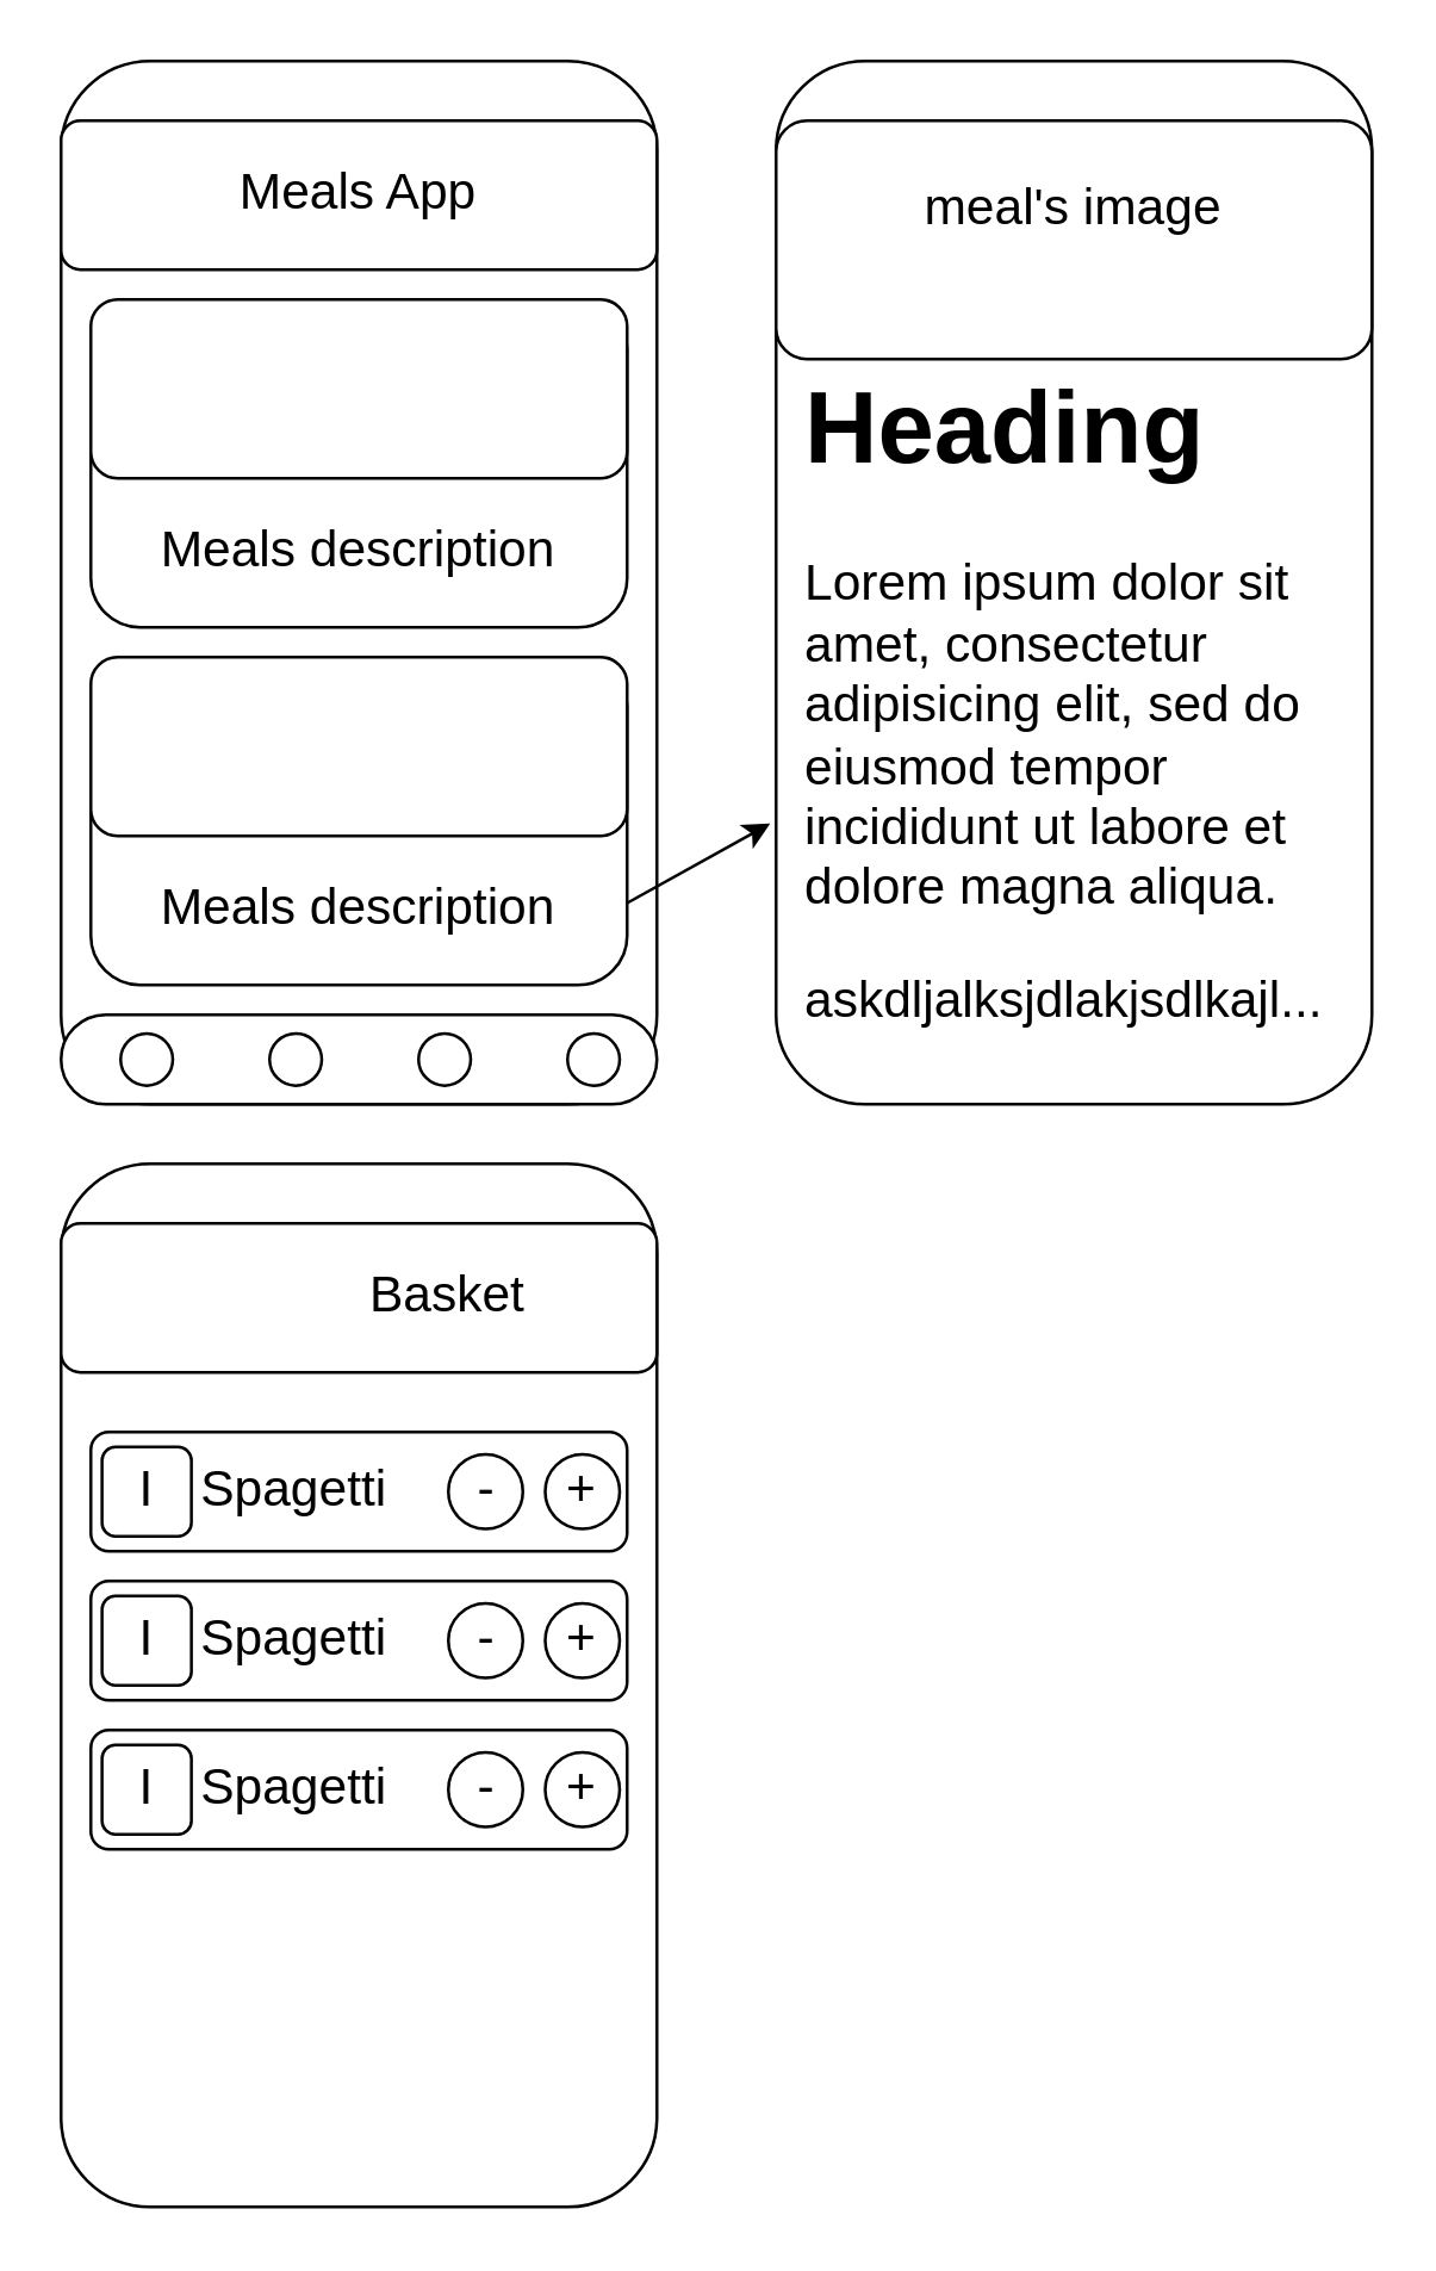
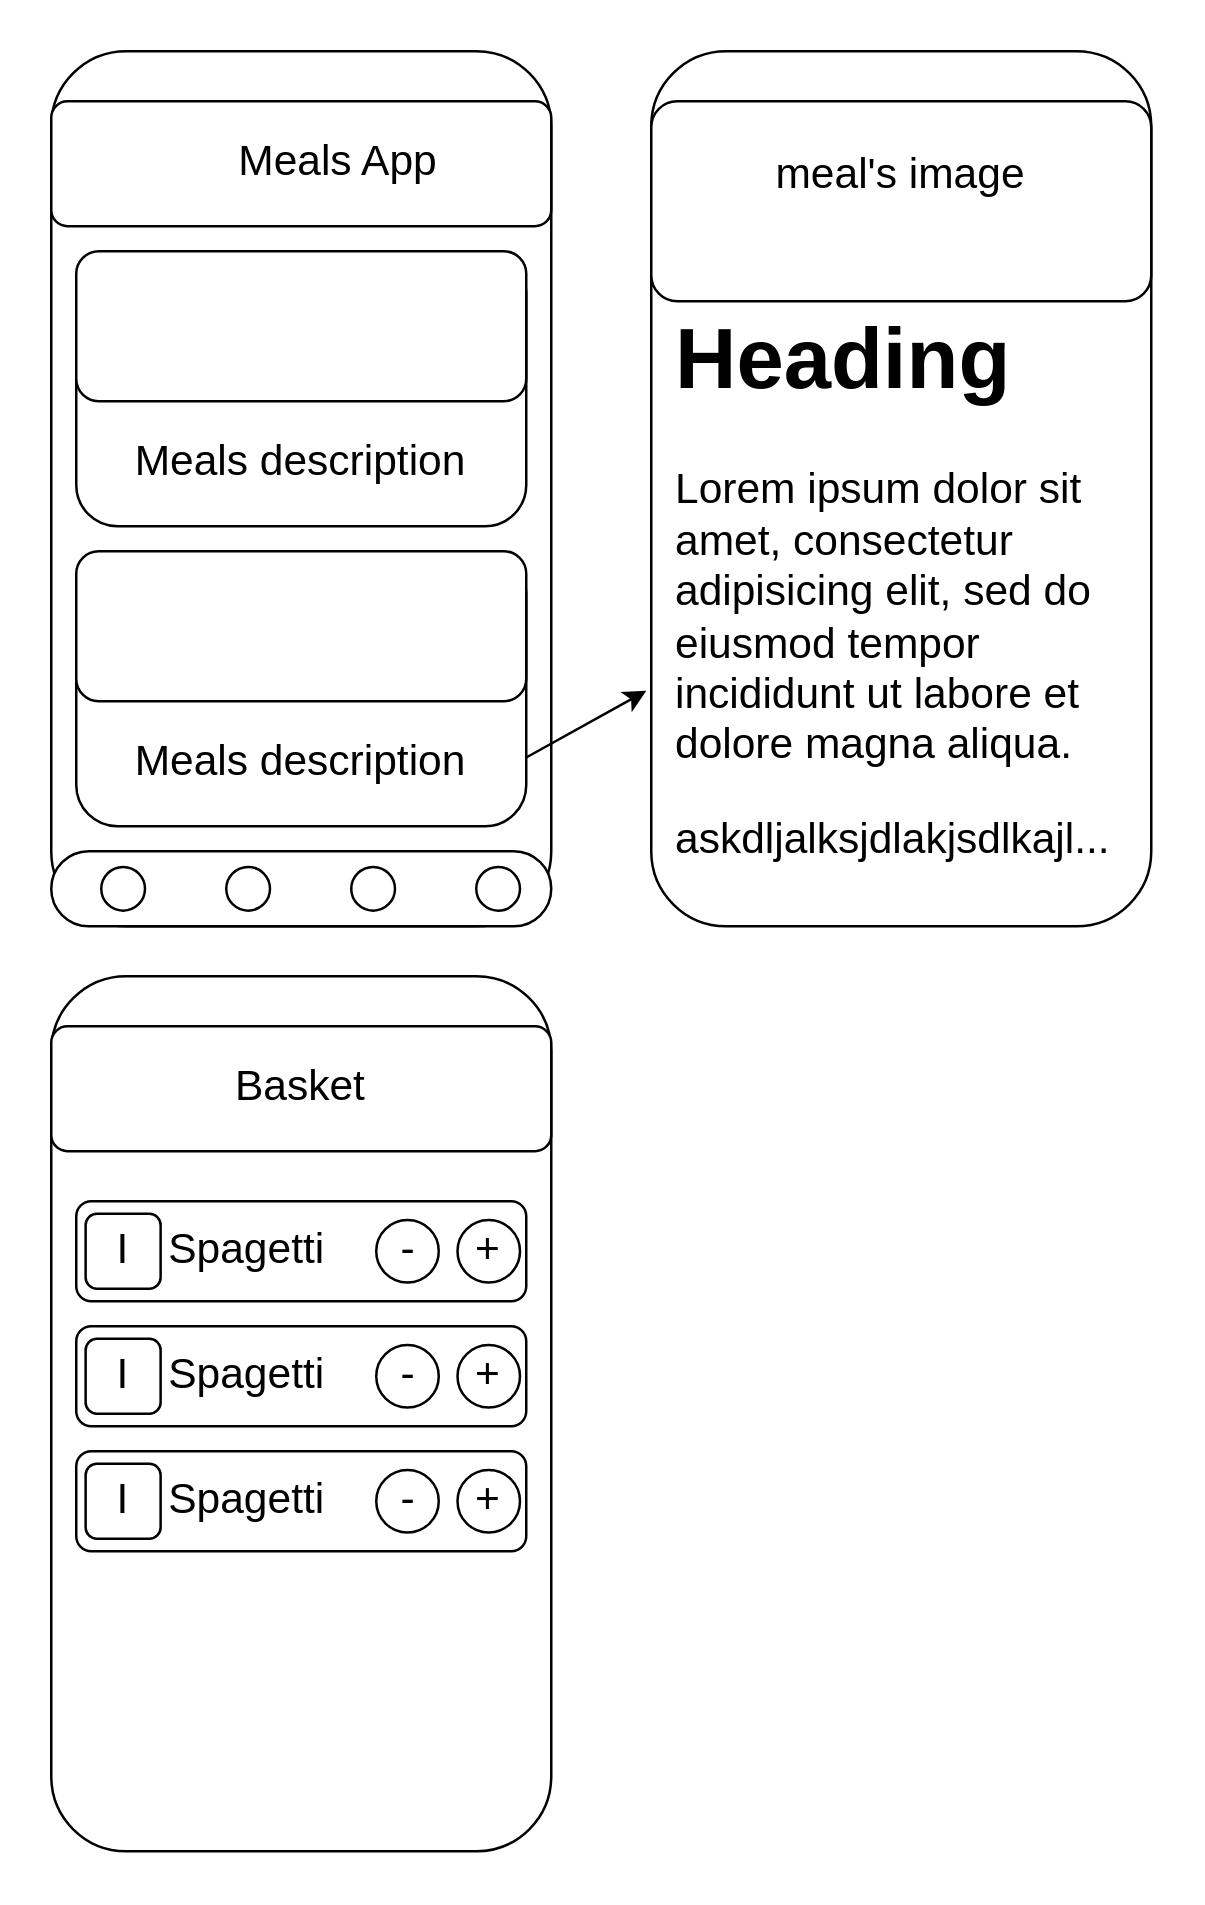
- <mxCell id="4" value="&lt;font style=&quot;font-size: 17px;&quot;&gt;Meals App&lt;/font&gt;" style="text;html=1;strokeColor=none;fillColor=none;align=center;verticalAlign=middle;whiteSpace=wrap;rounded=0;strokeWidth=8;" vertex="1" parent="1"><mxGeometry x="65" y="45" width="110" height="40" as="geometry" /></mxCell>
+ <mxCell id="4" value="&lt;font style=&quot;font-size: 17px;&quot;&gt;Meals App&lt;/font&gt;" style="text;html=1;strokeColor=none;fillColor=none;align=center;verticalAlign=middle;whiteSpace=wrap;rounded=0;strokeWidth=8;" vertex="1" parent="1"><mxGeometry x="80" y="45" width="110" height="40" as="geometry" /></mxCell>
- <mxCell id="23" value="&lt;span style=&quot;font-size: 17px;&quot;&gt;Basket&lt;/span&gt;" style="text;html=1;strokeColor=none;fillColor=none;align=center;verticalAlign=middle;whiteSpace=wrap;rounded=0;strokeWidth=8;" vertex="1" parent="1"><mxGeometry x="95" y="415" width="110" height="40" as="geometry" /></mxCell>
+ <mxCell id="23" value="&lt;span style=&quot;font-size: 17px;&quot;&gt;Basket&lt;/span&gt;" style="text;html=1;strokeColor=none;fillColor=none;align=center;verticalAlign=middle;whiteSpace=wrap;rounded=0;strokeWidth=8;" vertex="1" parent="1"><mxGeometry x="65" y="415" width="110" height="40" as="geometry" /></mxCell>
